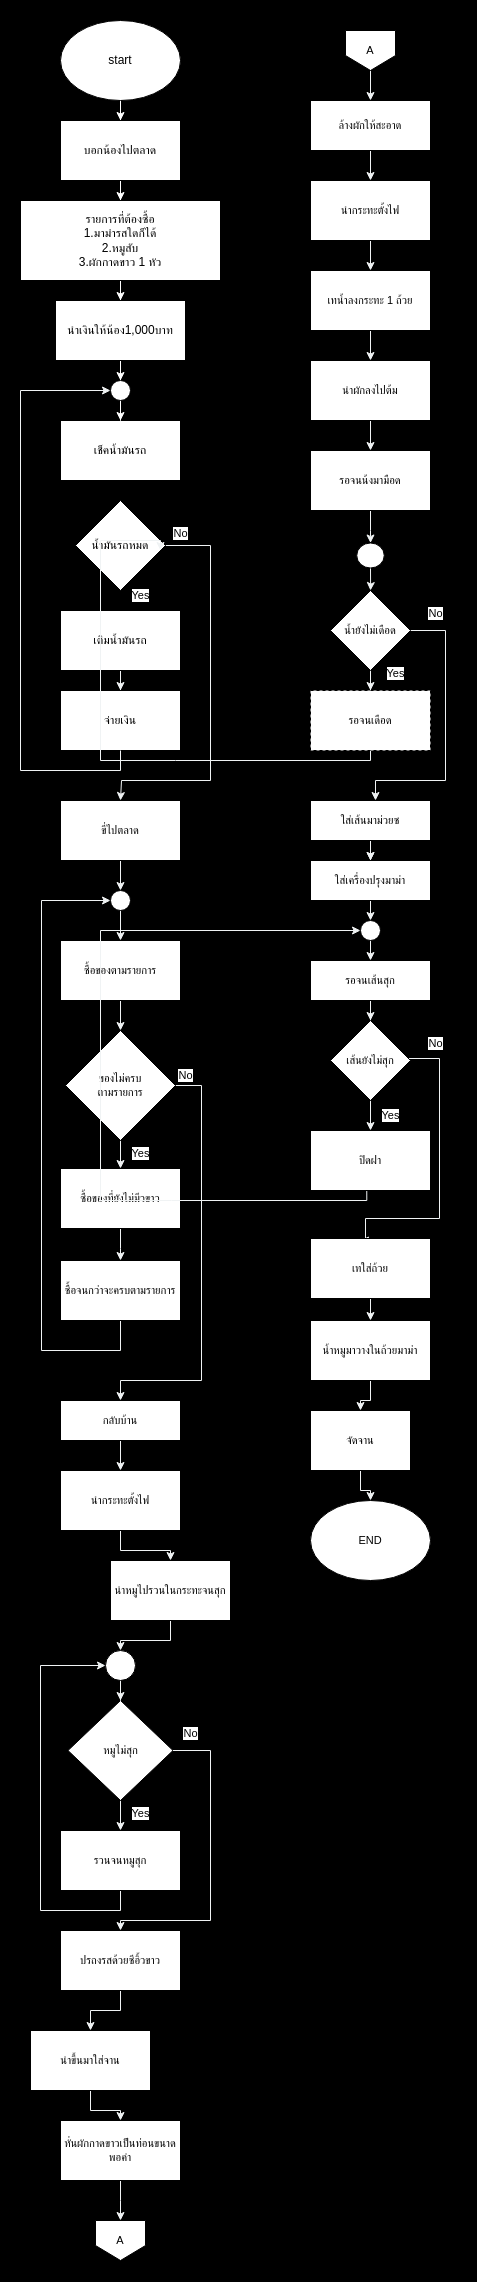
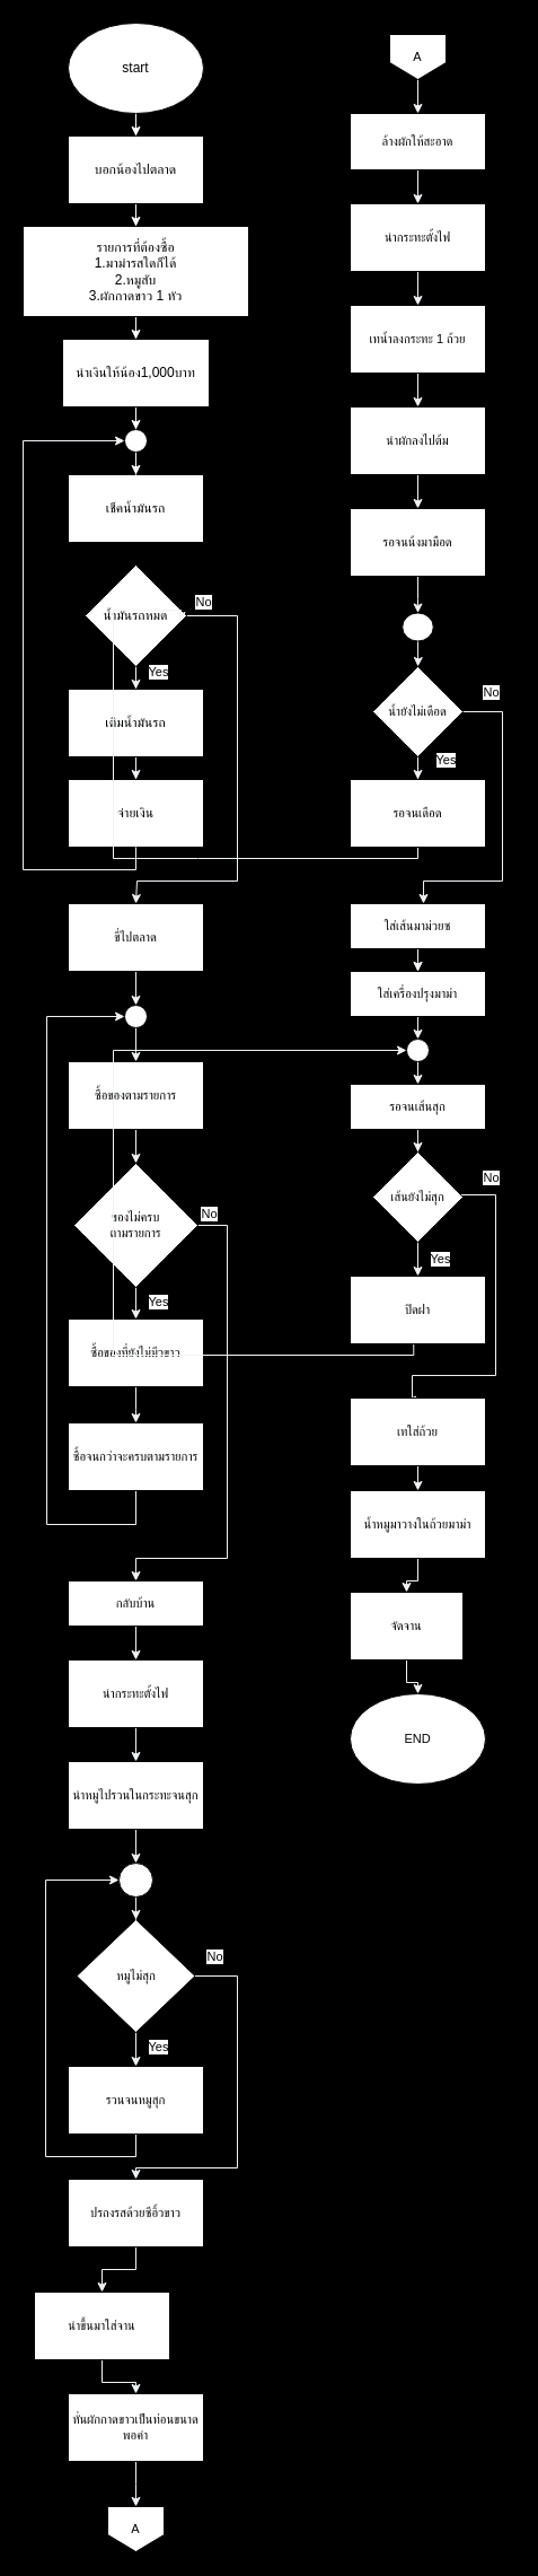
+ <mxCell id="15" value="" style="edgeStyle=orthogonalEdgeStyle;rounded=0;orthogonalLoop=1;jettySize=auto;html=1;strokeColor=#f0f3f4;" edge="1" parent="1" source="17" target="19"><mxGeometry relative="1" as="geometry" /></mxCell>
- <mxCell id="79" value="รอจนเดือด" style="whiteSpace=wrap;html=1;fontSize=11;labelBackgroundColor=default;dashed=1;" vertex="1" parent="1"><mxGeometry x="310" y="690" width="120" height="60" as="geometry" /></mxCell>
+ <mxCell id="79" value="รอจนเดือด" style="whiteSpace=wrap;html=1;fontSize=11;labelBackgroundColor=default;" vertex="1" parent="1"><mxGeometry x="310" y="690" width="120" height="60" as="geometry" /></mxCell>
- <mxCell id="44" value="นำหมูไปรวนในกระทะจนสุก" style="whiteSpace=wrap;html=1;fontSize=11;rounded=0;labelBackgroundColor=default;" vertex="1" parent="1"><mxGeometry x="110" y="1560" width="120" height="60" as="geometry" /></mxCell>
+ <mxCell id="44" value="นำหมูไปรวนในกระทะจนสุก" style="whiteSpace=wrap;html=1;fontSize=11;rounded=0;labelBackgroundColor=default;" vertex="1" parent="1"><mxGeometry x="60" y="1560" width="120" height="60" as="geometry" /></mxCell>
